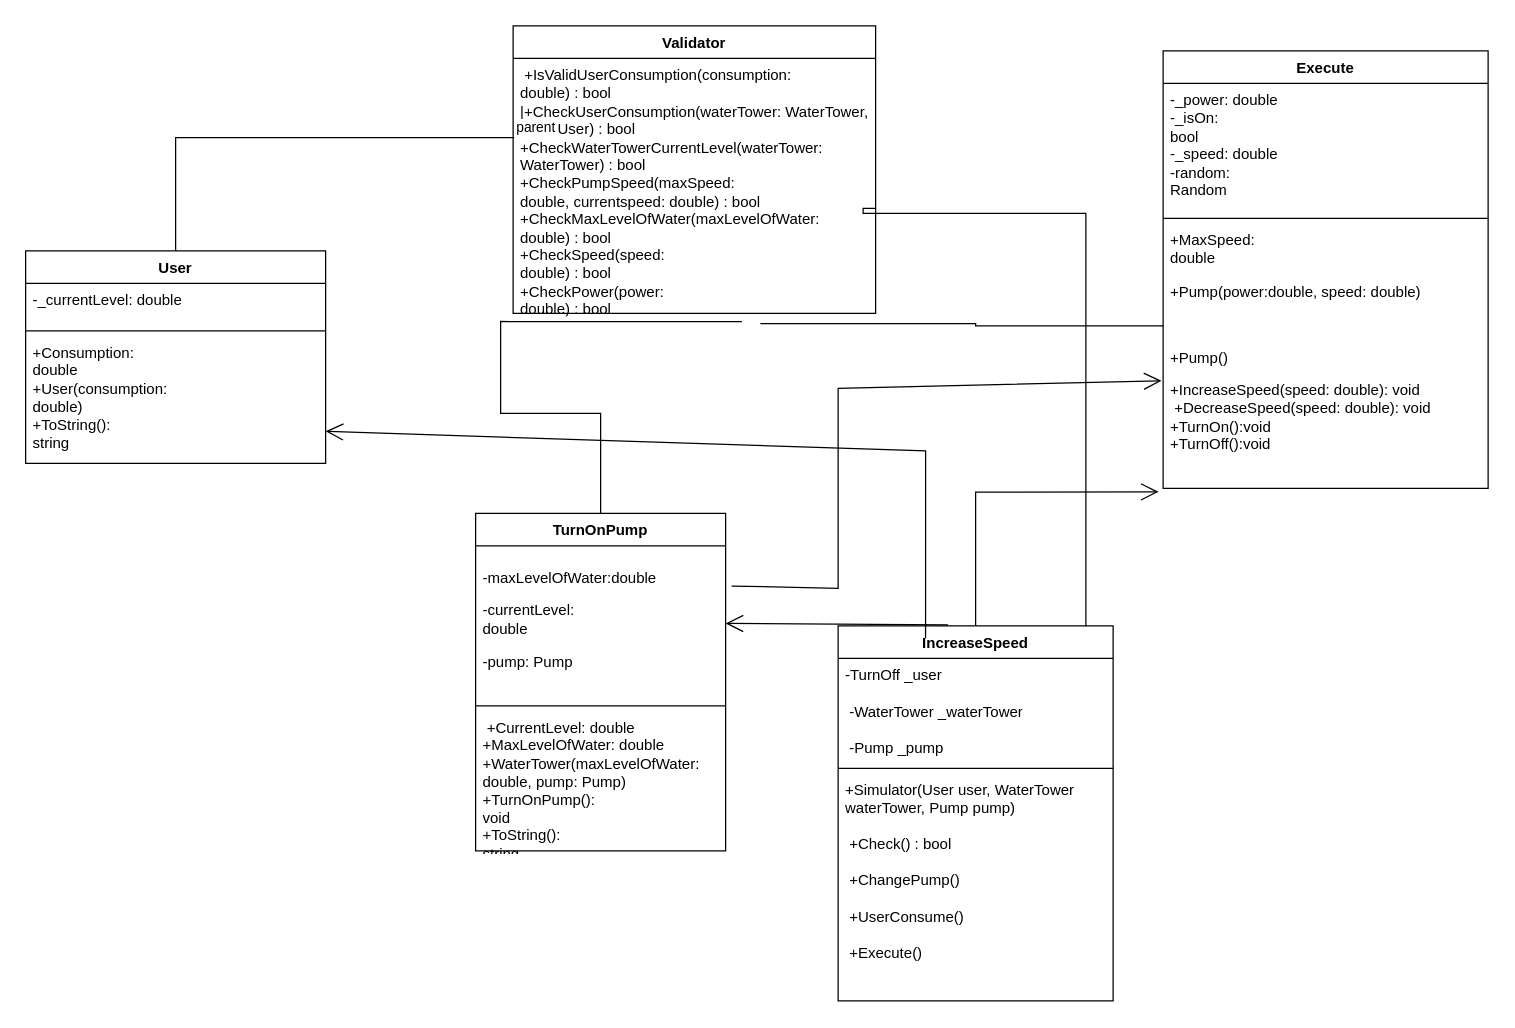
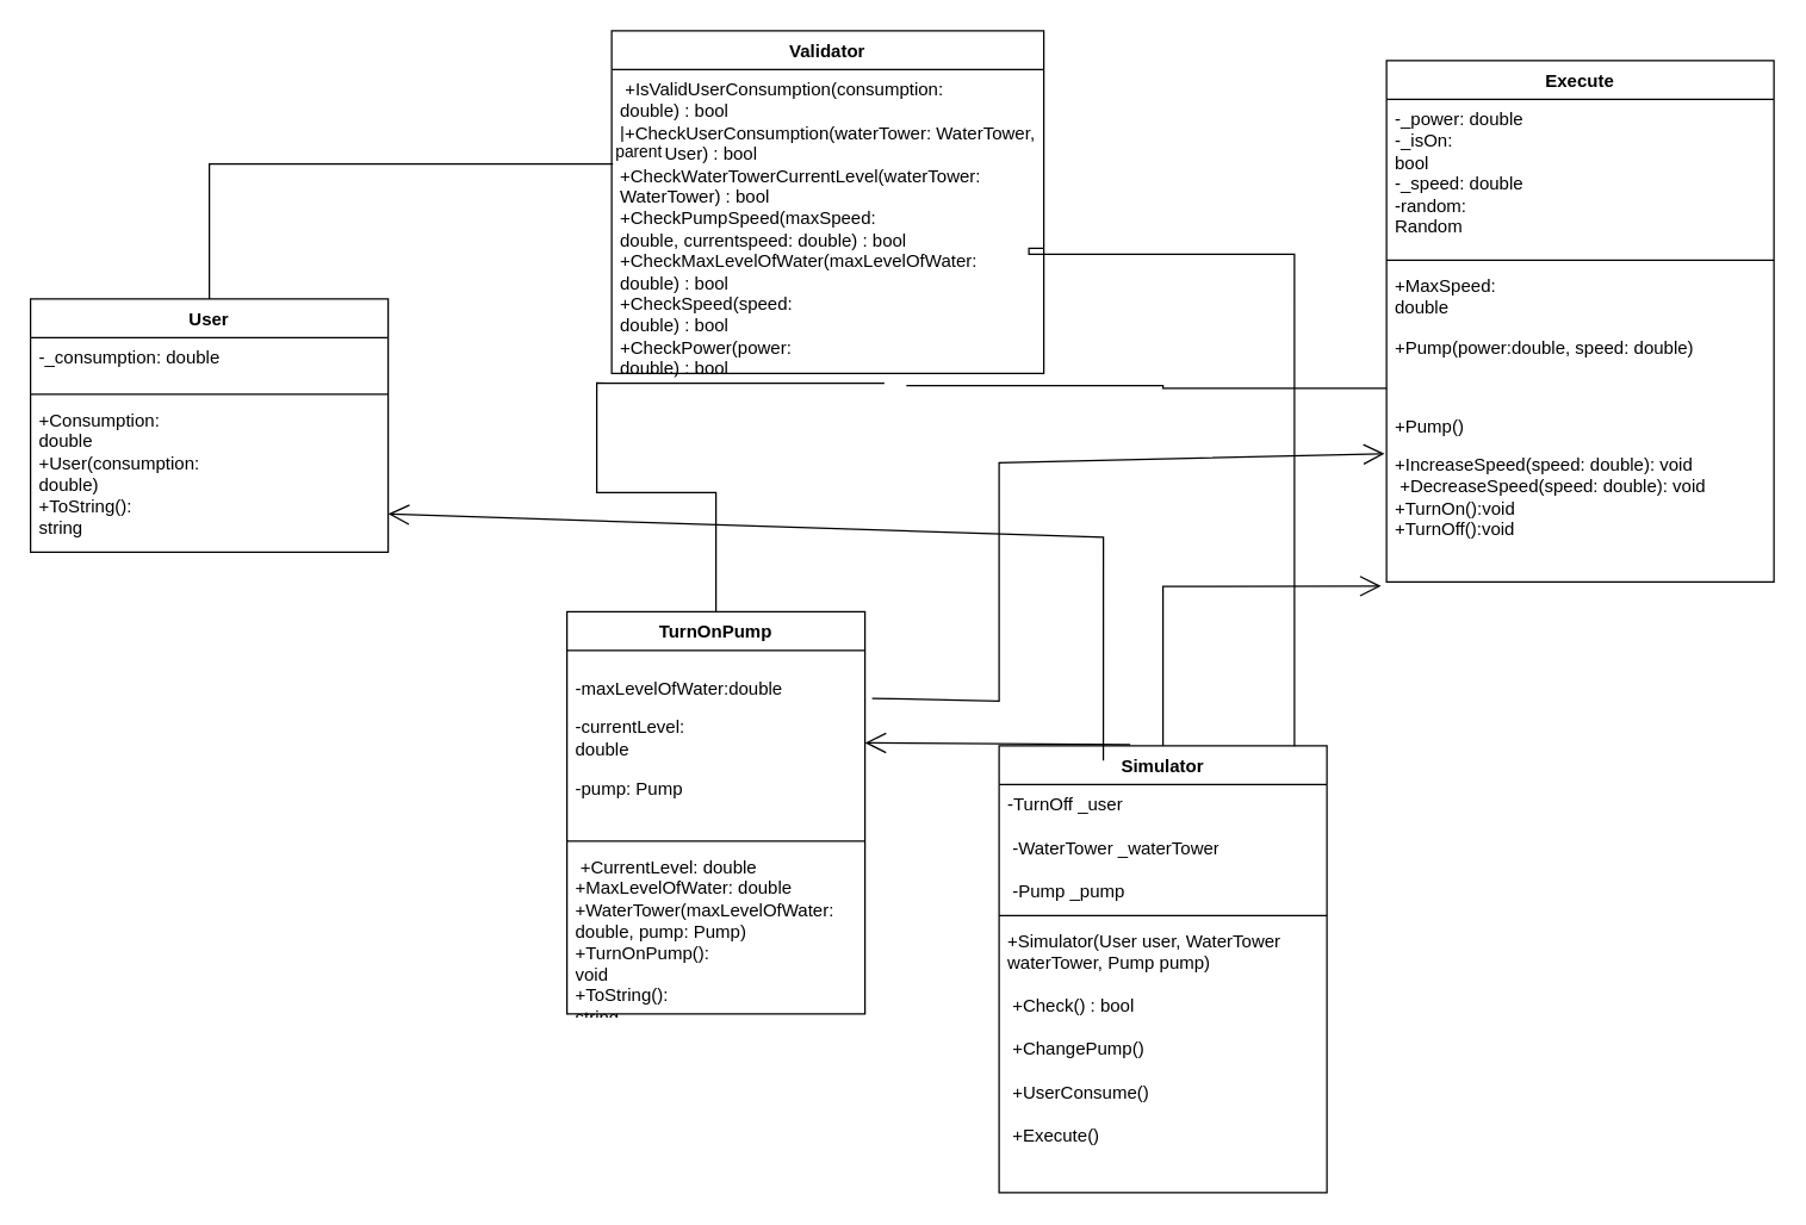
- <mxCell id="5" value="-_currentLevel: double&amp;nbsp;&amp;nbsp;" style="text;strokeColor=none;fillColor=none;align=left;verticalAlign=top;spacingLeft=4;spacingRight=4;overflow=hidden;rotatable=0;points=[[0,0.5],[1,0.5]];portConstraint=eastwest;whiteSpace=wrap;html=1;" vertex="1" parent="4"><mxGeometry y="26" width="240" height="34" as="geometry" /></mxCell>
+ <mxCell id="5" value="-_consumption: double&amp;nbsp;&amp;nbsp;" style="text;strokeColor=none;fillColor=none;align=left;verticalAlign=top;spacingLeft=4;spacingRight=4;overflow=hidden;rotatable=0;points=[[0,0.5],[1,0.5]];portConstraint=eastwest;whiteSpace=wrap;html=1;" vertex="1" parent="4"><mxGeometry y="26" width="240" height="34" as="geometry" /></mxCell>
- <mxCell id="16" value="IncreaseSpeed" style="swimlane;fontStyle=1;align=center;verticalAlign=top;childLayout=stackLayout;horizontal=1;startSize=26;horizontalStack=0;resizeParent=1;resizeParentMax=0;resizeLast=0;collapsible=1;marginBottom=0;whiteSpace=wrap;html=1;" vertex="1" parent="1"><mxGeometry x="670" y="500" width="220" height="300" as="geometry" /></mxCell>
+ <mxCell id="16" value="Simulator" style="swimlane;fontStyle=1;align=center;verticalAlign=top;childLayout=stackLayout;horizontal=1;startSize=26;horizontalStack=0;resizeParent=1;resizeParentMax=0;resizeLast=0;collapsible=1;marginBottom=0;whiteSpace=wrap;html=1;" vertex="1" parent="1"><mxGeometry x="670" y="500" width="220" height="300" as="geometry" /></mxCell>
